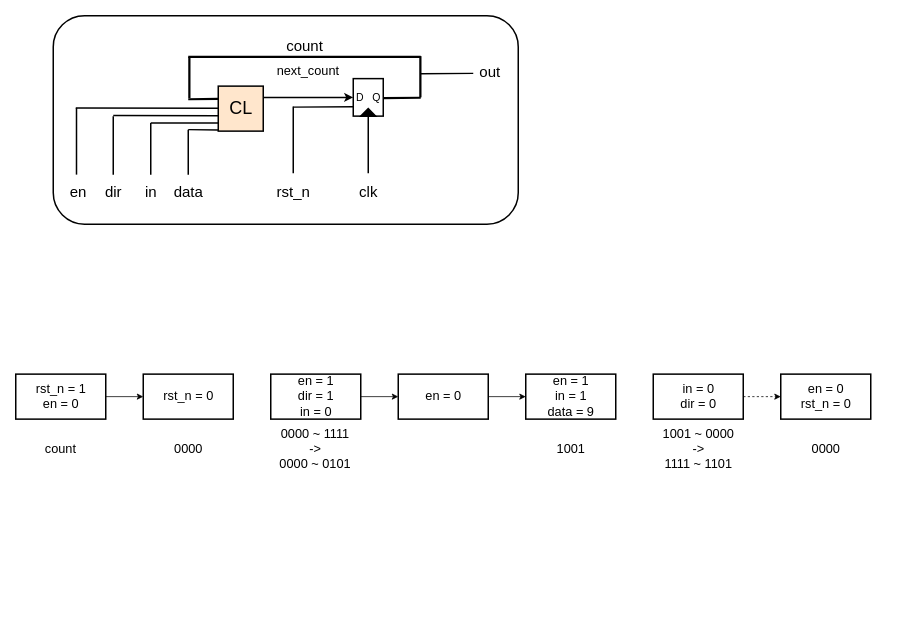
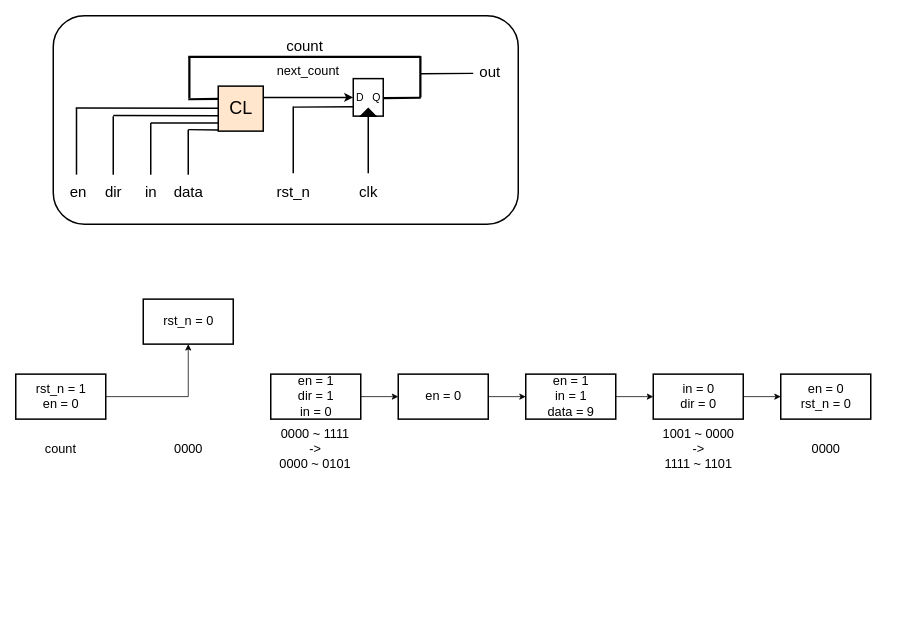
- <mxCell id="37" value="rst_n = 0" style="rounded=0;whiteSpace=wrap;html=1;strokeWidth=2;fillColor=none;fontSize=17;" vertex="1" parent="1"><mxGeometry x="190.5" y="498" width="120" height="60" as="geometry" /></mxCell>
+ <mxCell id="37" value="rst_n = 0" style="rounded=0;whiteSpace=wrap;html=1;strokeWidth=2;fillColor=none;fontSize=17;" vertex="1" parent="1"><mxGeometry x="190.5" y="398" width="120" height="60" as="geometry" /></mxCell>
+ <mxCell id="42" value="" style="edgeStyle=orthogonalEdgeStyle;rounded=0;orthogonalLoop=1;jettySize=auto;html=1;fontSize=17;" edge="1" parent="1" source="43" target="45"><mxGeometry relative="1" as="geometry" /></mxCell>
- <mxCell id="44" value="" style="edgeStyle=orthogonalEdgeStyle;rounded=0;orthogonalLoop=1;jettySize=auto;html=1;fontSize=17;exitX=1;exitY=0.5;exitDx=0;exitDy=0;dashed=1;" edge="1" parent="1" source="45" target="46"><mxGeometry relative="1" as="geometry" /></mxCell>
+ <mxCell id="44" value="" style="edgeStyle=orthogonalEdgeStyle;rounded=0;orthogonalLoop=1;jettySize=auto;html=1;fontSize=17;exitX=1;exitY=0.5;exitDx=0;exitDy=0;" edge="1" parent="1" source="45" target="46"><mxGeometry relative="1" as="geometry" /></mxCell>
- <mxCell id="50" value="1001" style="text;html=1;strokeColor=none;fillColor=none;align=center;verticalAlign=middle;whiteSpace=wrap;rounded=0;fontSize=17;" vertex="1" parent="1"><mxGeometry x="740.5" y="588" width="40" height="20" as="geometry" /></mxCell>
